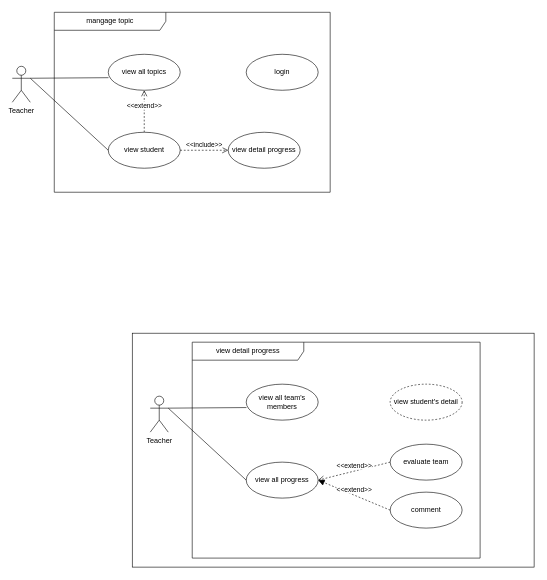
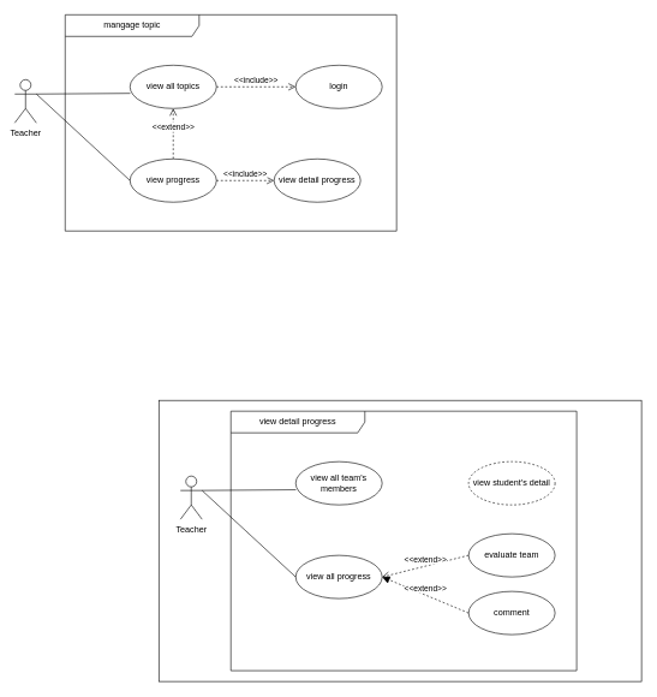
+ <mxCell id="5" value="&amp;lt;&amp;lt;include&amp;gt;&amp;gt;" style="html=1;verticalAlign=bottom;endArrow=open;dashed=1;endSize=8;curved=0;rounded=0;exitX=1;exitY=0.5;exitDx=0;exitDy=0;entryX=0;entryY=0.5;entryDx=0;entryDy=0;" edge="1" parent="1" source="7" target="6"><mxGeometry relative="1" as="geometry"><mxPoint x="390" y="90" as="sourcePoint" /><mxPoint x="310" y="90" as="targetPoint" /></mxGeometry></mxCell>
- <mxCell id="17" value="view student" style="ellipse;whiteSpace=wrap;html=1;" vertex="1" parent="1"><mxGeometry x="180" y="220" width="120" height="60" as="geometry" /></mxCell>
+ <mxCell id="17" value="view progress" style="ellipse;whiteSpace=wrap;html=1;" vertex="1" parent="1"><mxGeometry x="180" y="220" width="120" height="60" as="geometry" /></mxCell>
